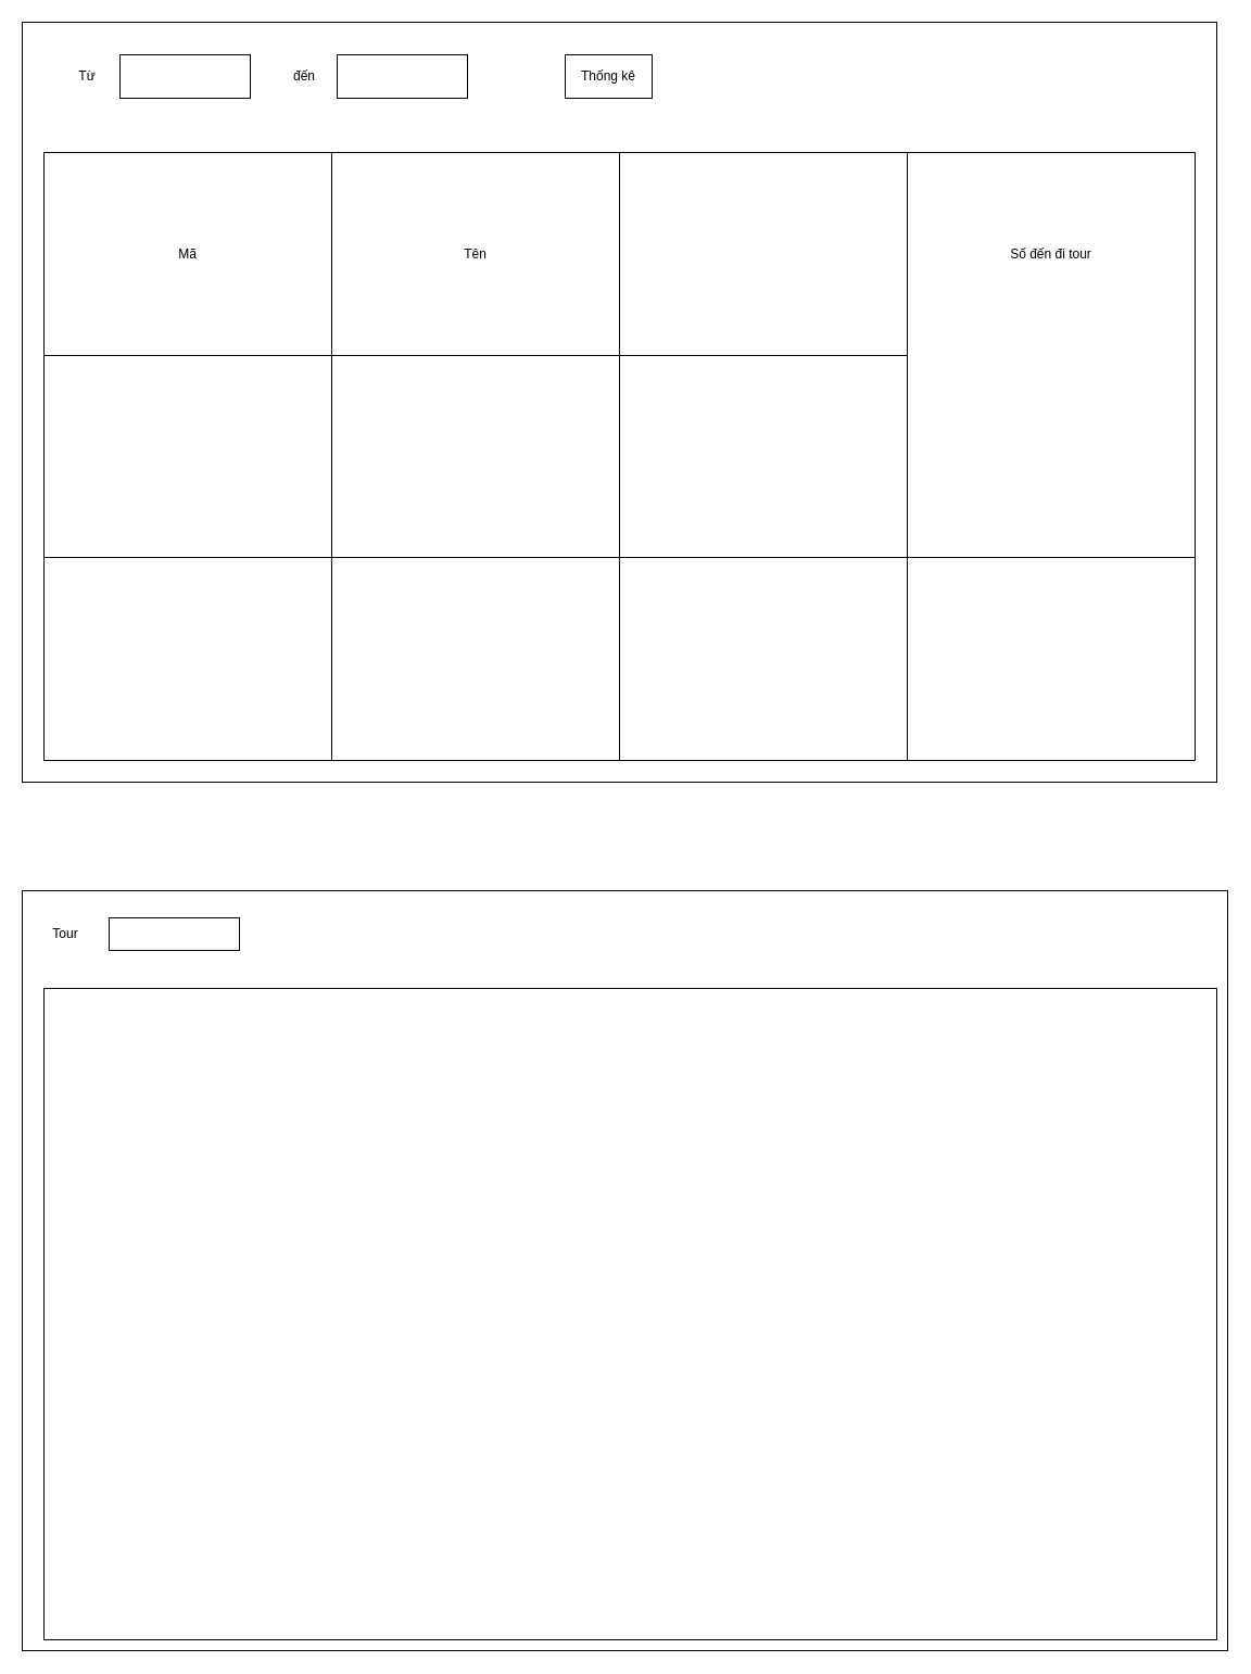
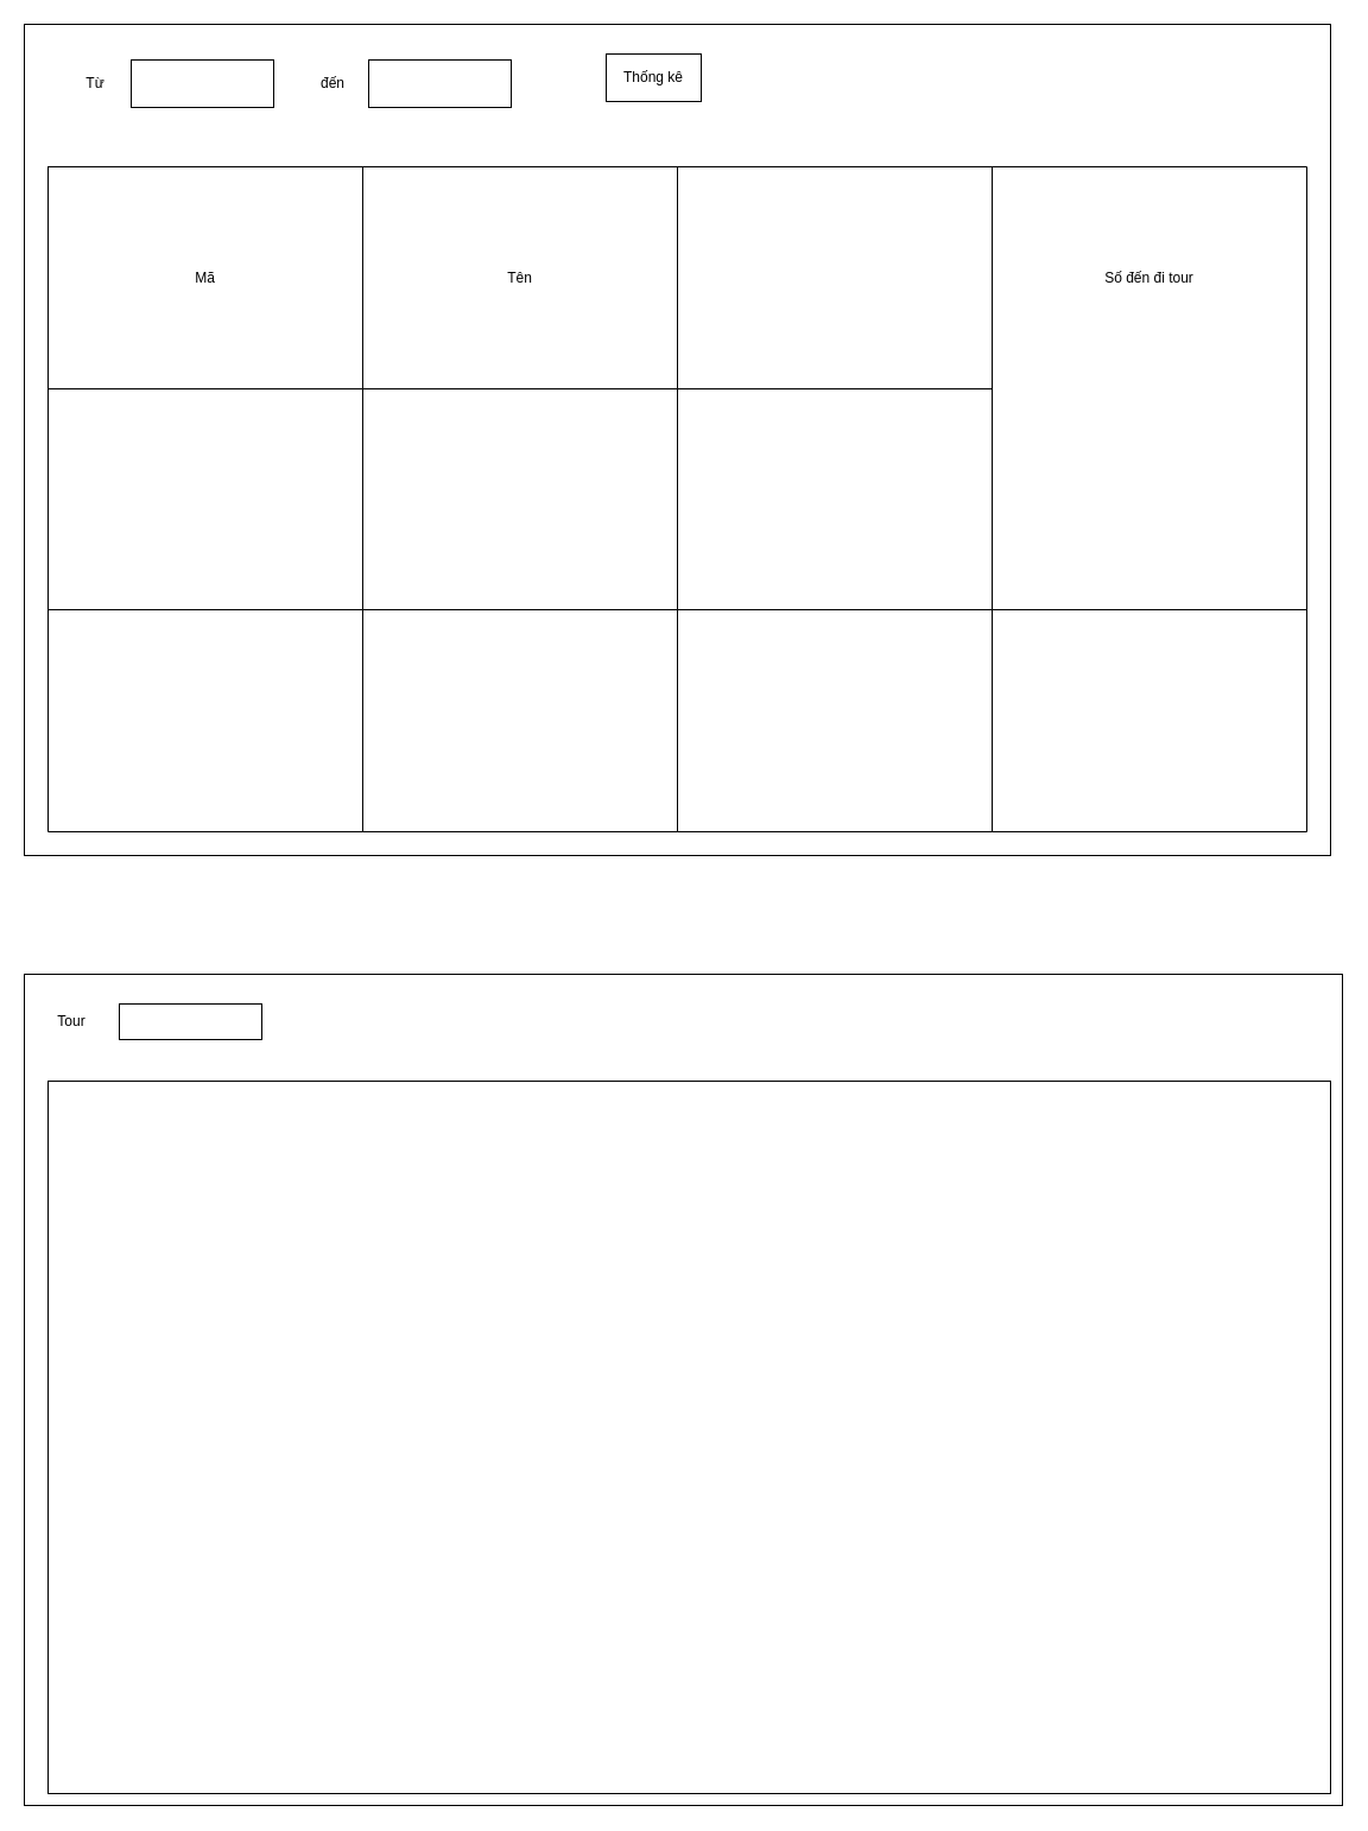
- <mxCell id="22" value="Thống kê" style="rounded=0;whiteSpace=wrap;html=1;" vertex="1" parent="1"><mxGeometry x="520" y="50" width="80" height="40" as="geometry" /></mxCell>
+ <mxCell id="22" value="Thống kê" style="rounded=0;whiteSpace=wrap;html=1;" vertex="1" parent="1"><mxGeometry x="510" y="45" width="80" height="40" as="geometry" /></mxCell>
